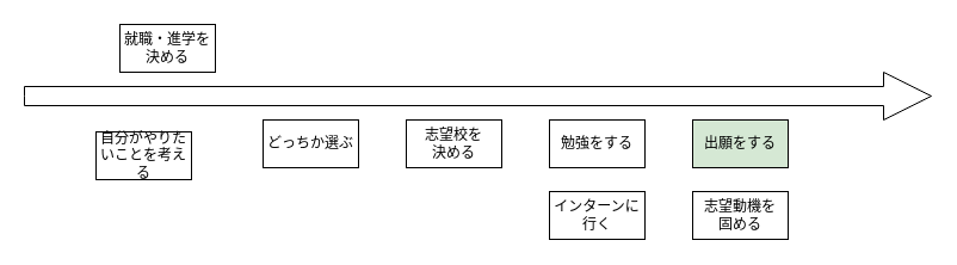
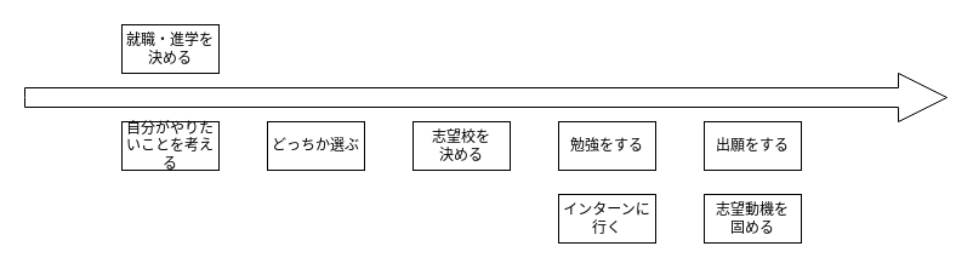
- <mxCell id="6" value="出願をする" style="rounded=0;whiteSpace=wrap;html=1;fillColor=#d5e8d4;" parent="1" vertex="1"><mxGeometry x="580" y="100" width="80" height="40" as="geometry" /></mxCell>
+ <mxCell id="6" value="出願をする" style="rounded=0;whiteSpace=wrap;html=1;" parent="1" vertex="1"><mxGeometry x="580" y="100" width="80" height="40" as="geometry" /></mxCell>
- <mxCell id="4" value="自分がやりたいことを考える" style="rounded=0;whiteSpace=wrap;html=1;" parent="1" vertex="1"><mxGeometry x="80" y="110" width="80" height="40" as="geometry" /></mxCell>
+ <mxCell id="4" value="自分がやりたいことを考える" style="rounded=0;whiteSpace=wrap;html=1;" parent="1" vertex="1"><mxGeometry x="100" y="100" width="80" height="40" as="geometry" /></mxCell>
